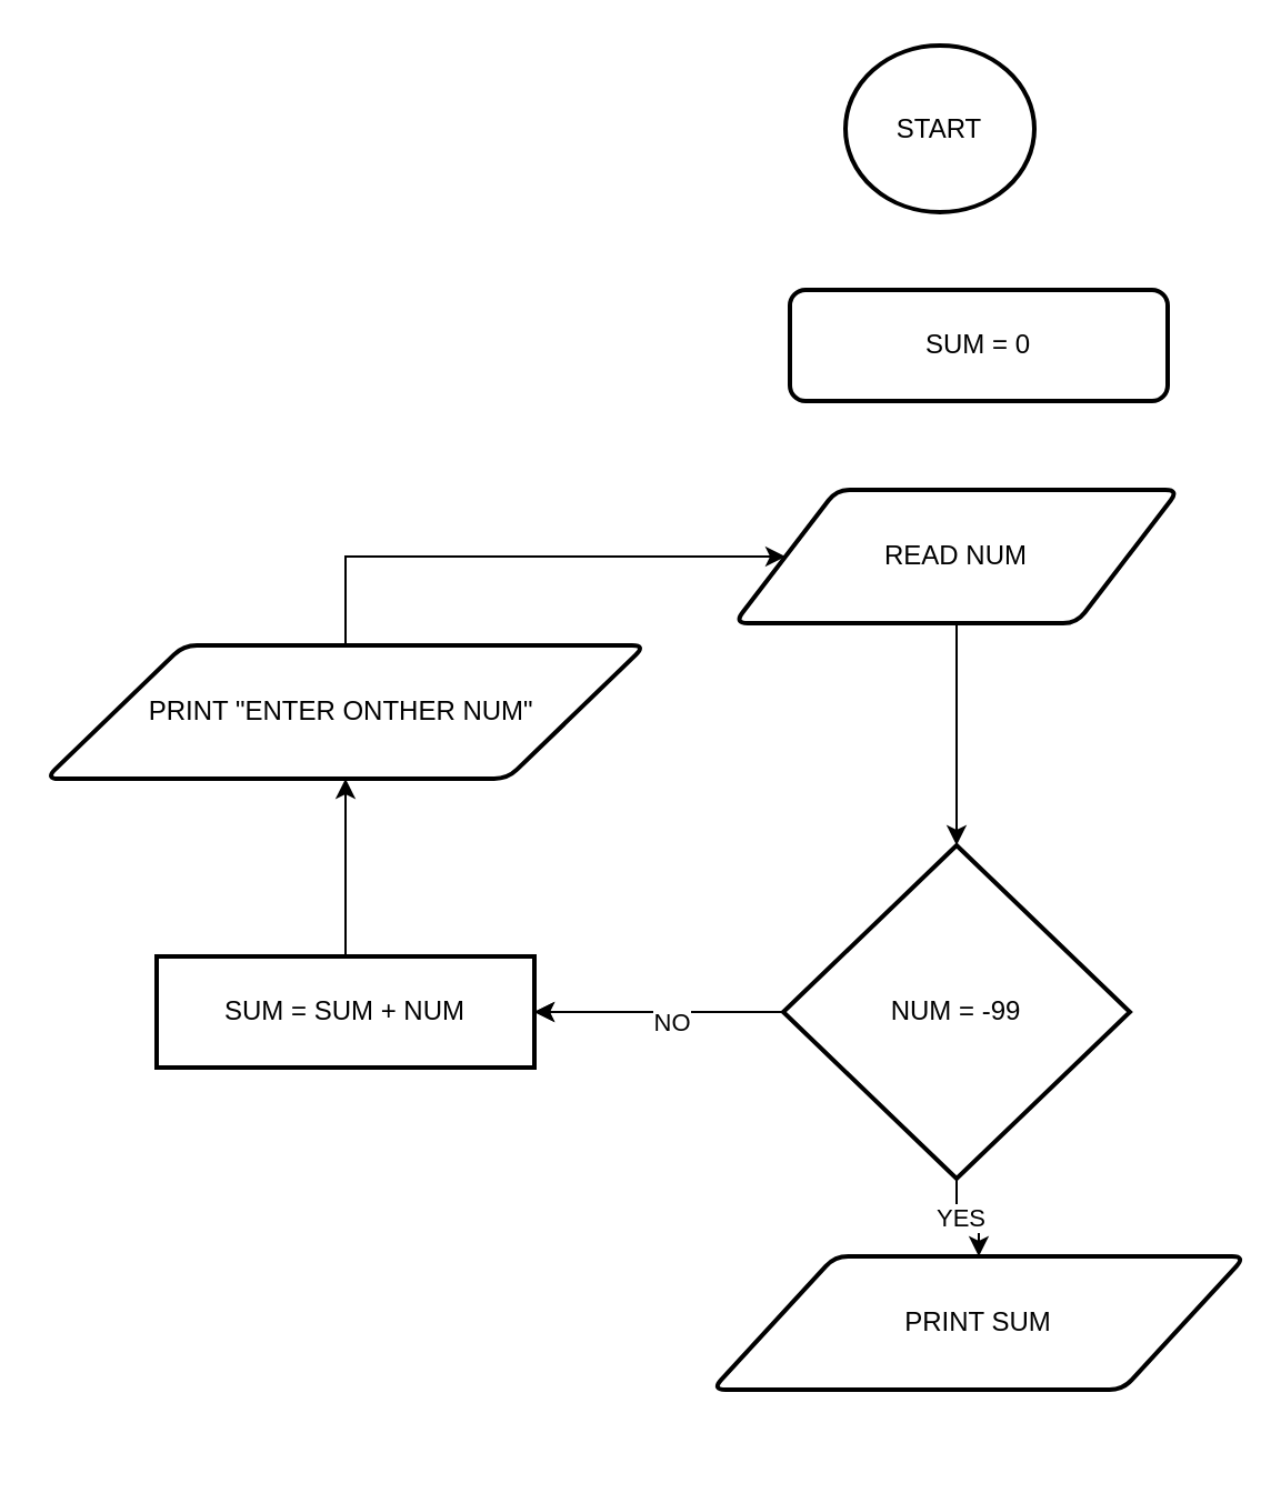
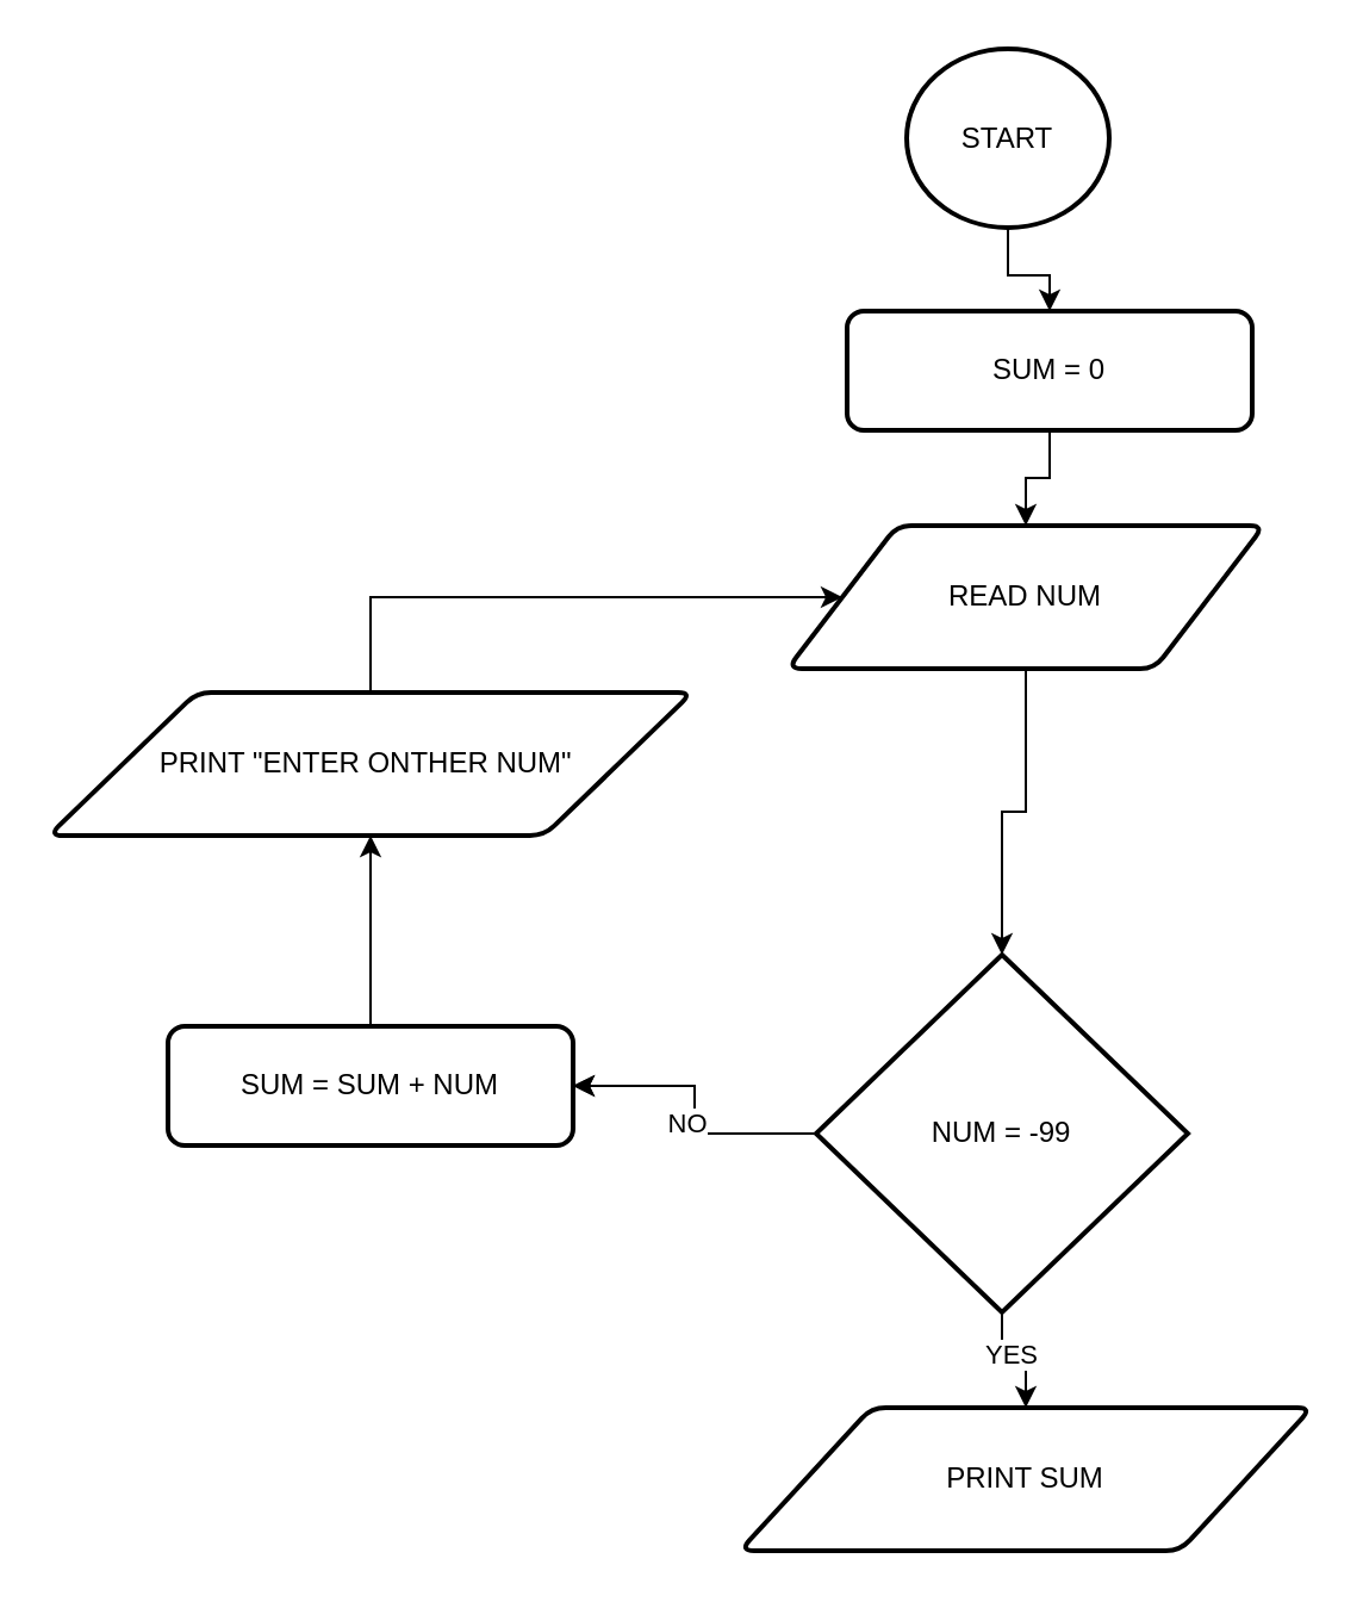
+ <mxCell id="2" style="edgeStyle=orthogonalEdgeStyle;rounded=0;orthogonalLoop=1;jettySize=auto;html=1;exitX=0.5;exitY=1;exitDx=0;exitDy=0;exitPerimeter=0;" edge="1" parent="1" source="3" target="18"><mxGeometry relative="1" as="geometry" /></mxCell>
+ <mxCell id="17" style="edgeStyle=orthogonalEdgeStyle;rounded=0;orthogonalLoop=1;jettySize=auto;html=1;exitX=0.5;exitY=1;exitDx=0;exitDy=0;" edge="1" parent="1" source="18" target="5"><mxGeometry relative="1" as="geometry" /></mxCell>
- <mxCell id="13" value="SUM = SUM + NUM" style="whiteSpace=wrap;html=1;absoluteArcSize=1;arcSize=14;strokeWidth=2;rounded=0;" vertex="1" parent="1"><mxGeometry x="70" y="430" width="170" height="50" as="geometry" /></mxCell>
+ <mxCell id="13" value="SUM = SUM + NUM" style="rounded=1;whiteSpace=wrap;html=1;absoluteArcSize=1;arcSize=14;strokeWidth=2;" vertex="1" parent="1"><mxGeometry x="70" y="430" width="170" height="50" as="geometry" /></mxCell>
- <mxCell id="11" value="NUM = -99" style="strokeWidth=2;html=1;shape=mxgraph.flowchart.decision;whiteSpace=wrap;" vertex="1" parent="1"><mxGeometry x="352" y="380" width="156" height="150" as="geometry" /></mxCell>
+ <mxCell id="11" value="NUM = -99" style="strokeWidth=2;html=1;shape=mxgraph.flowchart.decision;whiteSpace=wrap;" vertex="1" parent="1"><mxGeometry x="342" y="400" width="156" height="150" as="geometry" /></mxCell>
- <mxCell id="16" value="PRINT SUM" style="shape=parallelogram;html=1;strokeWidth=2;perimeter=parallelogramPerimeter;whiteSpace=wrap;rounded=1;arcSize=12;size=0.23;" vertex="1" parent="1"><mxGeometry x="320" y="565" width="240" height="60" as="geometry" /></mxCell>
+ <mxCell id="16" value="PRINT SUM" style="shape=parallelogram;html=1;strokeWidth=2;perimeter=parallelogramPerimeter;whiteSpace=wrap;rounded=1;arcSize=12;size=0.23;" vertex="1" parent="1"><mxGeometry x="310" y="590" width="240" height="60" as="geometry" /></mxCell>
